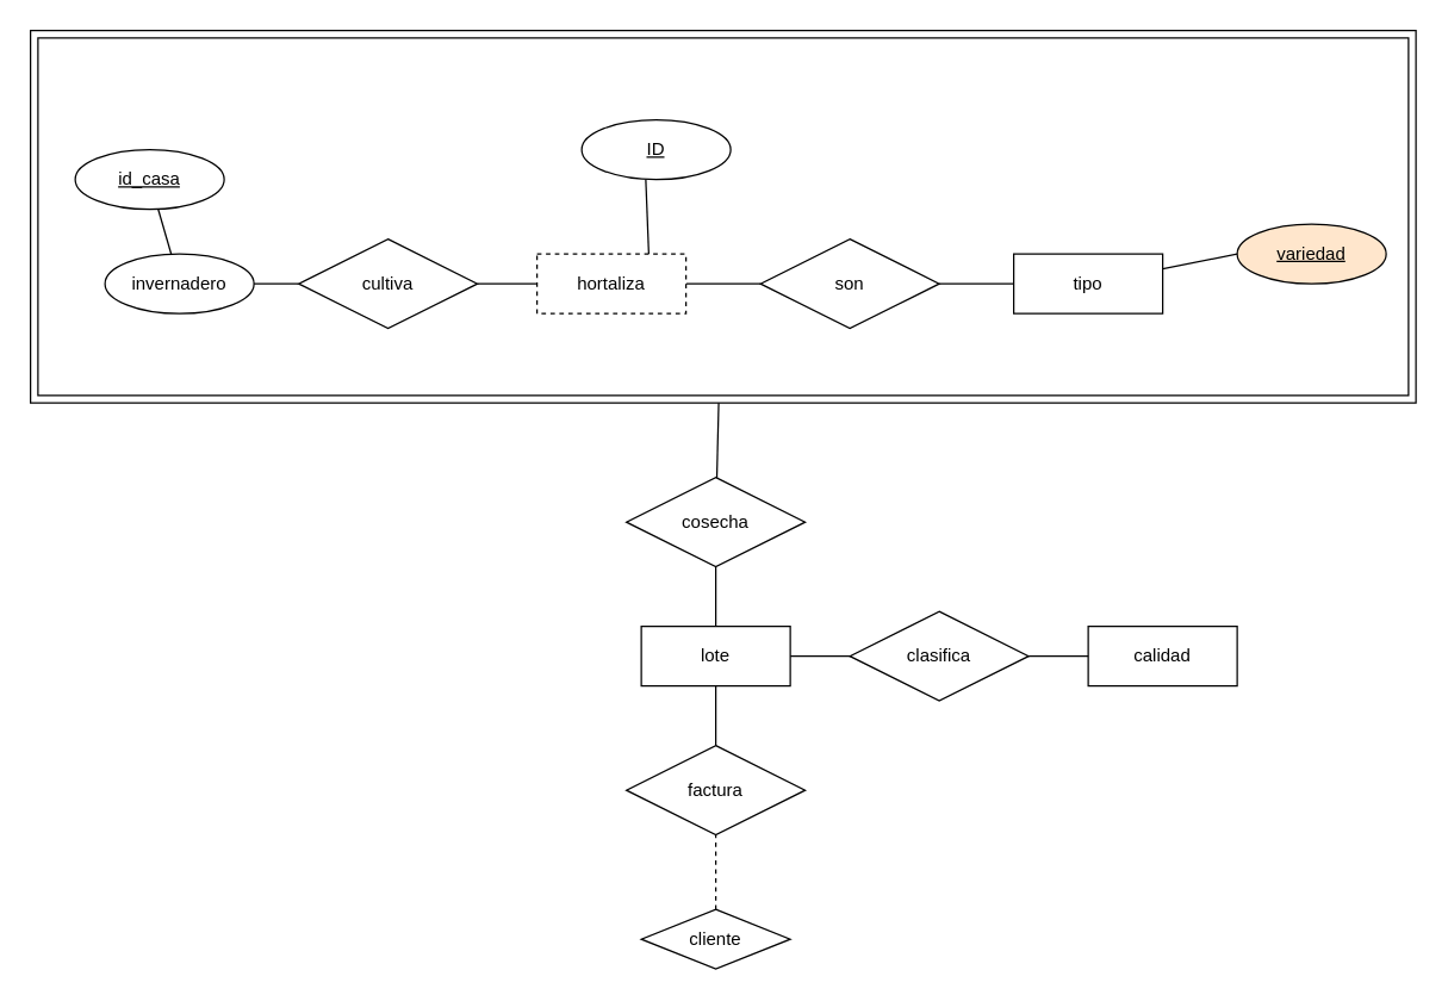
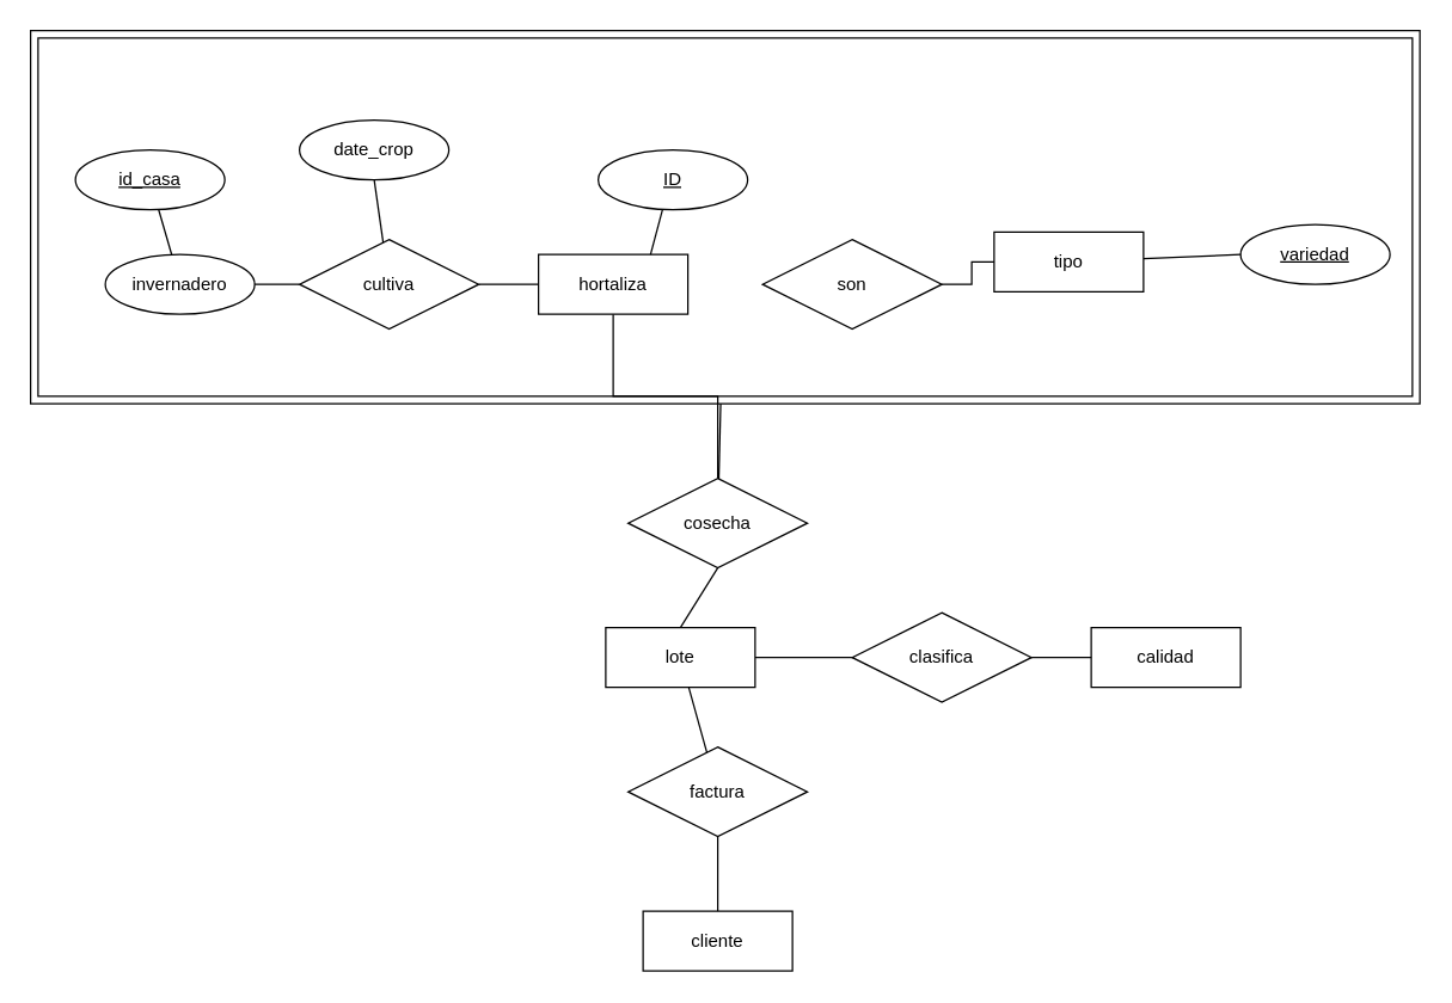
+ <mxCell id="24" value="date_crop" style="ellipse;whiteSpace=wrap;html=1;align=center;" vertex="1" parent="1"><mxGeometry x="200" y="80" width="100" height="40" as="geometry" /></mxCell>
- <mxCell id="7" value="ID" style="ellipse;whiteSpace=wrap;html=1;align=center;fontStyle=4;" parent="1" vertex="1"><mxGeometry x="390" y="80" width="100" height="40" as="geometry" /></mxCell>
+ <mxCell id="7" value="ID" style="ellipse;whiteSpace=wrap;html=1;align=center;fontStyle=4;" parent="1" vertex="1"><mxGeometry x="400" y="100" width="100" height="40" as="geometry" /></mxCell>
+ <mxCell id="22" style="edgeStyle=none;rounded=0;orthogonalLoop=1;jettySize=auto;html=1;entryX=0.5;entryY=1;entryDx=0;entryDy=0;endArrow=none;endFill=0;" edge="1" parent="1" source="23" target="24"><mxGeometry relative="1" as="geometry" /></mxCell>
- <mxCell id="13" value="variedad" style="ellipse;whiteSpace=wrap;html=1;align=center;fontStyle=4;fillColor=#ffe6cc;" vertex="1" parent="1"><mxGeometry x="830" y="150" width="100" height="40" as="geometry" /></mxCell>
+ <mxCell id="13" value="variedad" style="ellipse;whiteSpace=wrap;html=1;align=center;fontStyle=4" vertex="1" parent="1"><mxGeometry x="830" y="150" width="100" height="40" as="geometry" /></mxCell>
- <mxCell id="4" value="hortaliza" style="whiteSpace=wrap;html=1;align=center;dashed=1;" parent="1" vertex="1"><mxGeometry x="360" y="170" width="100" height="40" as="geometry" /></mxCell>
+ <mxCell id="4" value="hortaliza" style="whiteSpace=wrap;html=1;align=center;" parent="1" vertex="1"><mxGeometry x="360" y="170" width="100" height="40" as="geometry" /></mxCell>
- <mxCell id="3" value="" style="edgeStyle=orthogonalEdgeStyle;rounded=0;orthogonalLoop=1;jettySize=auto;html=1;endArrow=none;endFill=0;" edge="1" parent="1" source="4" target="12"><mxGeometry relative="1" as="geometry" /></mxCell>
+ <mxCell id="3" value="" style="edgeStyle=orthogonalEdgeStyle;rounded=0;orthogonalLoop=1;jettySize=auto;html=1;endArrow=none;endFill=0;" edge="1" parent="1" source="4" target="6"><mxGeometry relative="1" as="geometry" /></mxCell>
- <mxCell id="10" value="tipo" style="whiteSpace=wrap;html=1;align=center;" vertex="1" parent="1"><mxGeometry x="680" y="170" width="100" height="40" as="geometry" /></mxCell>
+ <mxCell id="10" value="tipo" style="whiteSpace=wrap;html=1;align=center;" vertex="1" parent="1"><mxGeometry x="665" y="155" width="100" height="40" as="geometry" /></mxCell>
- <mxCell id="17" value="lote" style="whiteSpace=wrap;html=1;align=center;" vertex="1" parent="1"><mxGeometry x="430" y="420" width="100" height="40" as="geometry" /></mxCell>
+ <mxCell id="17" value="lote" style="whiteSpace=wrap;html=1;align=center;" vertex="1" parent="1"><mxGeometry x="405" y="420" width="100" height="40" as="geometry" /></mxCell>
- <mxCell id="27" style="edgeStyle=none;rounded=0;orthogonalLoop=1;jettySize=auto;html=1;entryX=0.5;entryY=1;entryDx=0;entryDy=0;endArrow=none;endFill=0;dashed=1;" edge="1" parent="1" source="28" target="26"><mxGeometry relative="1" as="geometry" /></mxCell>
+ <mxCell id="27" style="edgeStyle=none;rounded=0;orthogonalLoop=1;jettySize=auto;html=1;entryX=0.5;entryY=1;entryDx=0;entryDy=0;endArrow=none;endFill=0;" edge="1" parent="1" source="28" target="26"><mxGeometry relative="1" as="geometry" /></mxCell>
- <mxCell id="28" value="cliente" style="rhombus;whiteSpace=wrap;html=1;align=center;" vertex="1" parent="1"><mxGeometry x="430" y="610" width="100" height="40" as="geometry" /></mxCell>
+ <mxCell id="28" value="cliente" style="whiteSpace=wrap;html=1;align=center;" vertex="1" parent="1"><mxGeometry x="430" y="610" width="100" height="40" as="geometry" /></mxCell>
